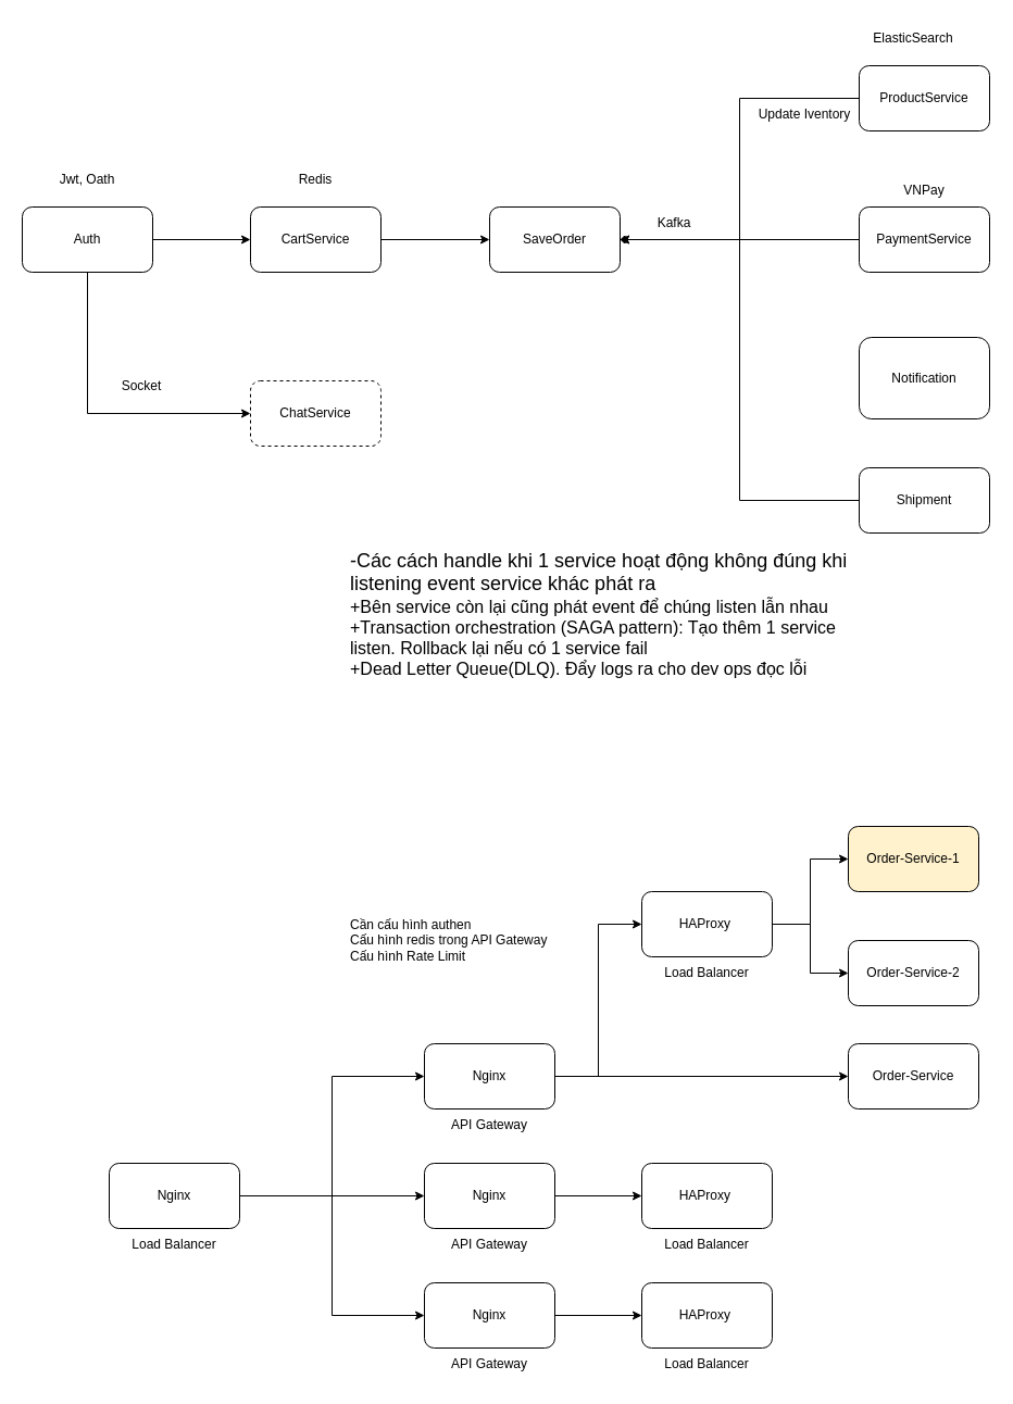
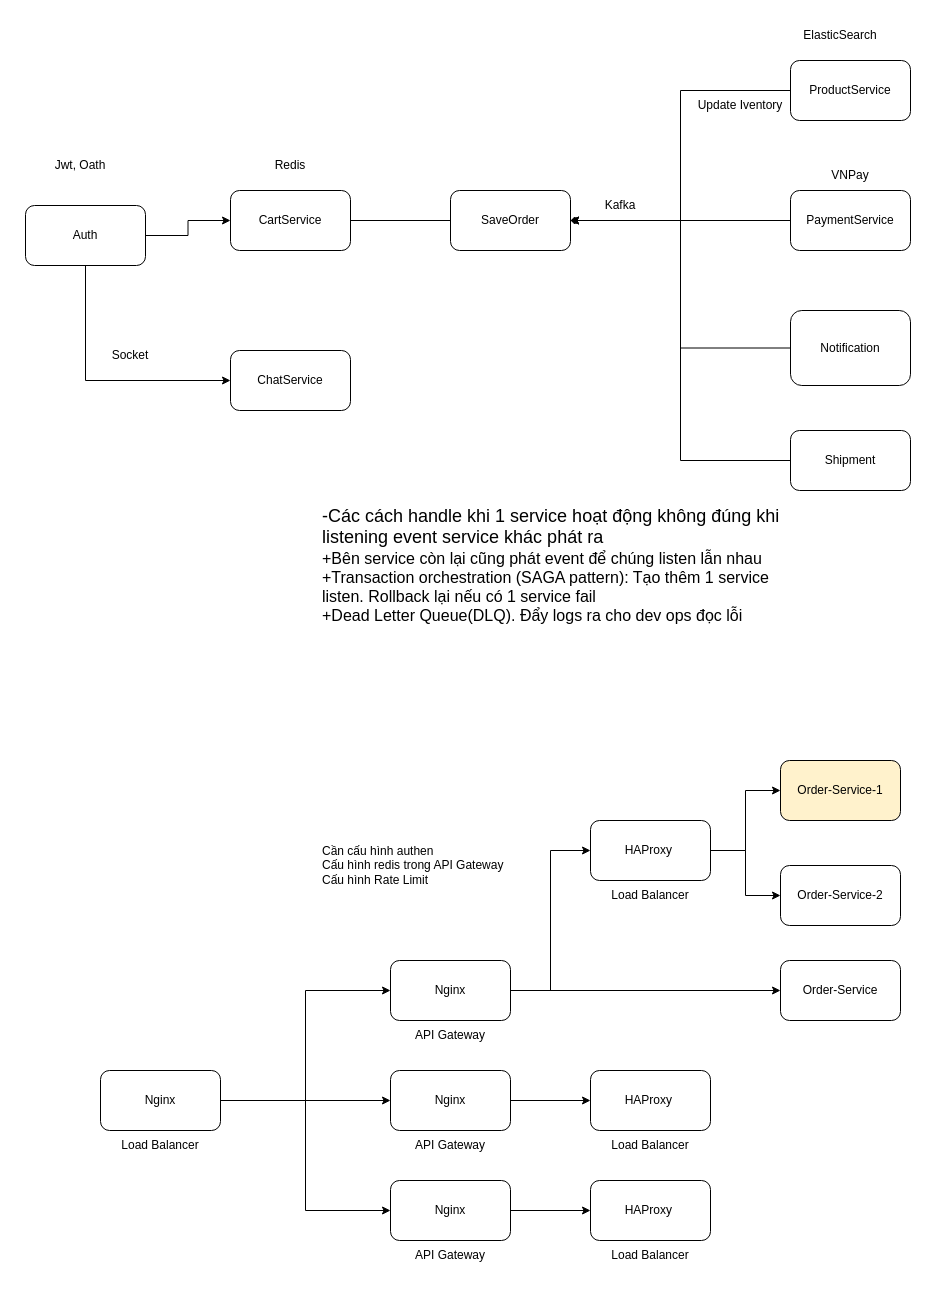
- <mxCell id="15" value="Auth" style="rounded=1;whiteSpace=wrap;html=1;" parent="1" vertex="1"><mxGeometry x="20" y="190" width="120" height="60" as="geometry" /></mxCell>
+ <mxCell id="15" value="Auth" style="rounded=1;whiteSpace=wrap;html=1;" parent="1" vertex="1"><mxGeometry x="25" y="205" width="120" height="60" as="geometry" /></mxCell>
- <mxCell id="11" style="edgeStyle=orthogonalEdgeStyle;rounded=0;orthogonalLoop=1;jettySize=auto;html=1;exitX=1;exitY=0.5;exitDx=0;exitDy=0;entryX=0;entryY=0.5;entryDx=0;entryDy=0;" parent="1" source="12" target="6" edge="1"><mxGeometry relative="1" as="geometry" /></mxCell>
+ <mxCell id="11" style="edgeStyle=orthogonalEdgeStyle;rounded=0;orthogonalLoop=1;jettySize=auto;html=1;exitX=1;exitY=0.5;exitDx=0;exitDy=0;entryX=0;entryY=0.5;entryDx=0;entryDy=0;endArrow=none;" parent="1" source="12" target="6" edge="1"><mxGeometry relative="1" as="geometry" /></mxCell>
+ <mxCell id="3" style="edgeStyle=orthogonalEdgeStyle;rounded=0;orthogonalLoop=1;jettySize=auto;html=1;exitX=0;exitY=0.5;exitDx=0;exitDy=0;entryX=1;entryY=0.5;entryDx=0;entryDy=0;" parent="1" source="9" target="6" edge="1"><mxGeometry relative="1" as="geometry" /></mxCell>
- <mxCell id="8" value="ChatService" style="rounded=1;whiteSpace=wrap;html=1;dashed=1;" parent="1" vertex="1"><mxGeometry x="230" y="350" width="120" height="60" as="geometry" /></mxCell>
+ <mxCell id="8" value="ChatService" style="rounded=1;whiteSpace=wrap;html=1;" parent="1" vertex="1"><mxGeometry x="230" y="350" width="120" height="60" as="geometry" /></mxCell>
